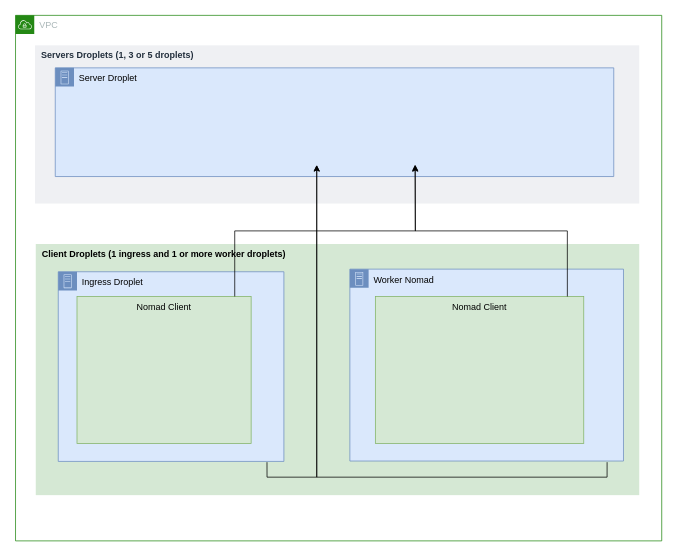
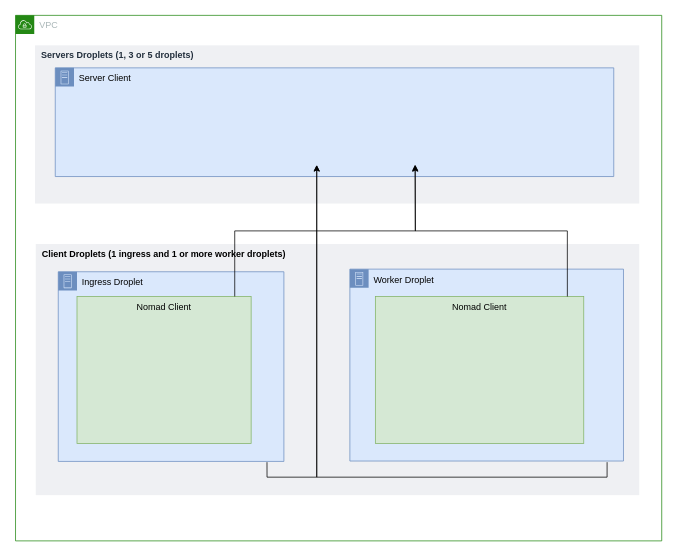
- <mxCell id="5" value="Server Droplet" style="points=[[0,0],[0.25,0],[0.5,0],[0.75,0],[1,0],[1,0.25],[1,0.5],[1,0.75],[1,1],[0.75,1],[0.5,1],[0.25,1],[0,1],[0,0.75],[0,0.5],[0,0.25]];outlineConnect=0;html=1;whiteSpace=wrap;fontSize=12;fontStyle=0;shape=mxgraph.aws4.group;grIcon=mxgraph.aws4.group_on_premise;strokeColor=#6c8ebf;fillColor=#dae8fc;verticalAlign=top;align=left;spacingLeft=30;dashed=0;" parent="1" vertex="1"><mxGeometry x="73" y="90" width="745" height="145" as="geometry" /></mxCell>
+ <mxCell id="5" value="Server Client" style="points=[[0,0],[0.25,0],[0.5,0],[0.75,0],[1,0],[1,0.25],[1,0.5],[1,0.75],[1,1],[0.75,1],[0.5,1],[0.25,1],[0,1],[0,0.75],[0,0.5],[0,0.25]];outlineConnect=0;html=1;whiteSpace=wrap;fontSize=12;fontStyle=0;shape=mxgraph.aws4.group;grIcon=mxgraph.aws4.group_on_premise;strokeColor=#6c8ebf;fillColor=#dae8fc;verticalAlign=top;align=left;spacingLeft=30;dashed=0;" parent="1" vertex="1"><mxGeometry x="73" y="90" width="745" height="145" as="geometry" /></mxCell>
- <mxCell id="12" value="Worker Nomad" style="points=[[0,0],[0.25,0],[0.5,0],[0.75,0],[1,0],[1,0.25],[1,0.5],[1,0.75],[1,1],[0.75,1],[0.5,1],[0.25,1],[0,1],[0,0.75],[0,0.5],[0,0.25]];outlineConnect=0;html=1;whiteSpace=wrap;fontSize=12;fontStyle=0;shape=mxgraph.aws4.group;grIcon=mxgraph.aws4.group_on_premise;strokeColor=#6c8ebf;fillColor=#dae8fc;verticalAlign=top;align=left;spacingLeft=30;dashed=0;" parent="1" vertex="1"><mxGeometry x="466" y="358.5" width="365" height="256" as="geometry" /></mxCell>
+ <mxCell id="12" value="Worker Droplet" style="points=[[0,0],[0.25,0],[0.5,0],[0.75,0],[1,0],[1,0.25],[1,0.5],[1,0.75],[1,1],[0.75,1],[0.5,1],[0.25,1],[0,1],[0,0.75],[0,0.5],[0,0.25]];outlineConnect=0;html=1;whiteSpace=wrap;fontSize=12;fontStyle=0;shape=mxgraph.aws4.group;grIcon=mxgraph.aws4.group_on_premise;strokeColor=#6c8ebf;fillColor=#dae8fc;verticalAlign=top;align=left;spacingLeft=30;dashed=0;" parent="1" vertex="1"><mxGeometry x="466" y="358.5" width="365" height="256" as="geometry" /></mxCell>
- <mxCell id="4" value="  Client Droplets (1 ingress and 1 or more worker droplets)" style="fillColor=#d5e8d4;strokeColor=none;dashed=0;verticalAlign=top;fontStyle=1;align=left;" parent="1" vertex="1"><mxGeometry x="47" y="325" width="805" height="335" as="geometry" /></mxCell>
+ <mxCell id="4" value="  Client Droplets (1 ingress and 1 or more worker droplets)" style="fillColor=#EFF0F3;strokeColor=none;dashed=0;verticalAlign=top;fontStyle=1;align=left;" parent="1" vertex="1"><mxGeometry x="47" y="325" width="805" height="335" as="geometry" /></mxCell>
